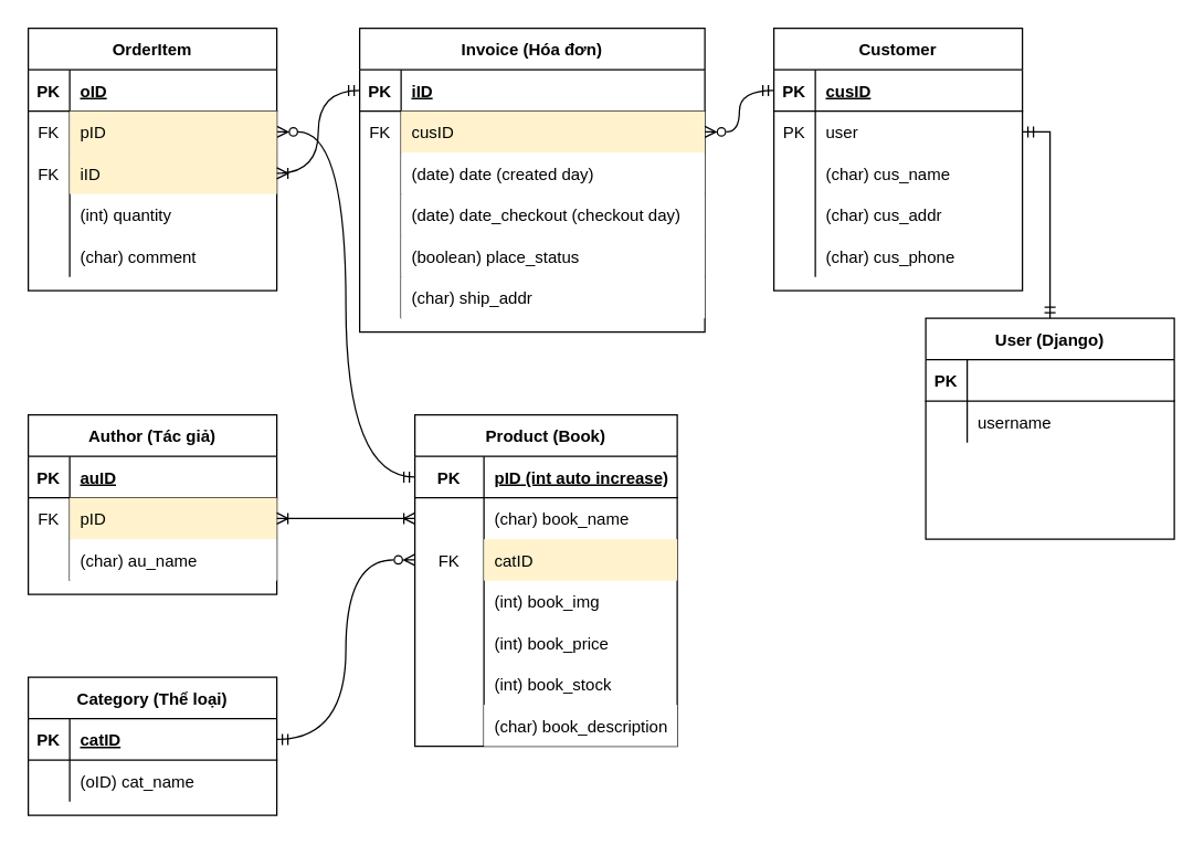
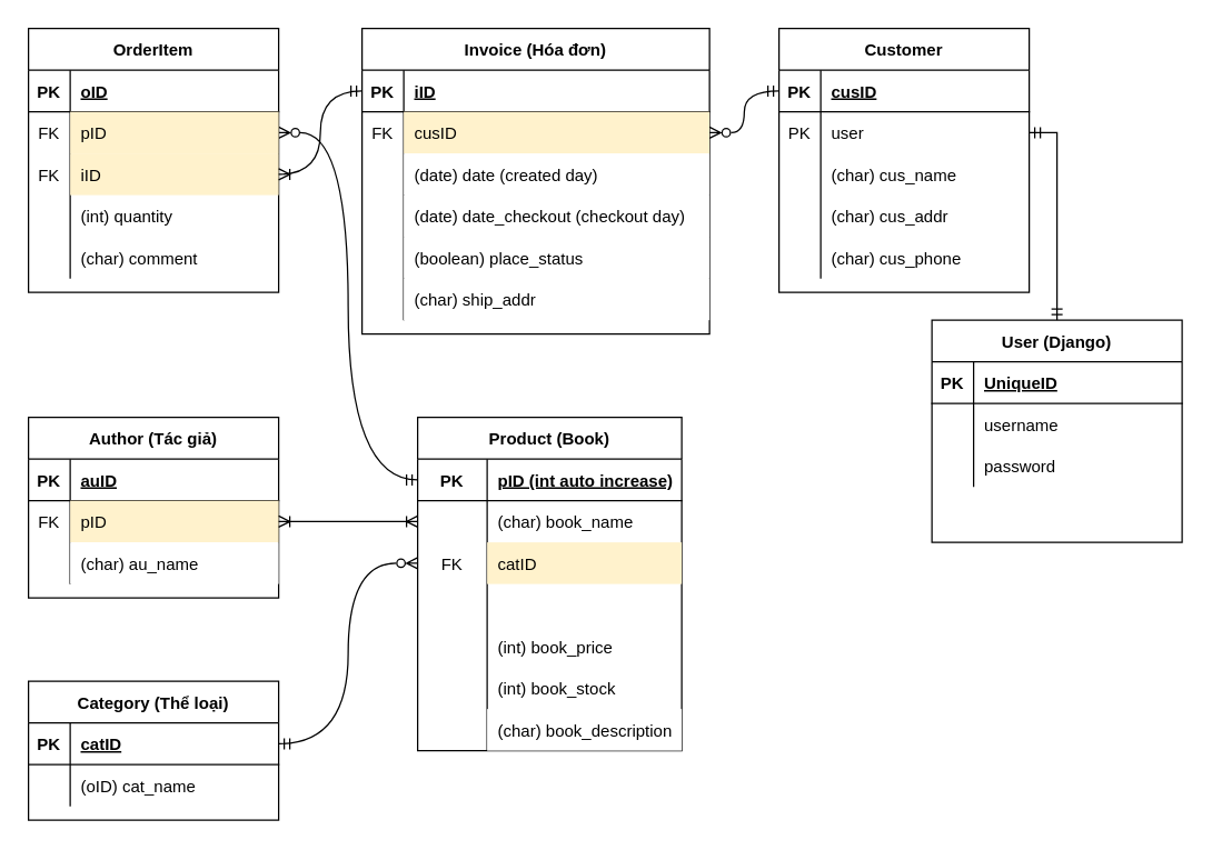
+ <mxCell id="101" value="UniqueID" style="shape=partialRectangle;connectable=0;fillColor=none;top=0;left=0;bottom=0;right=0;align=left;spacingLeft=6;fontStyle=5;overflow=hidden;" parent="99" vertex="1"><mxGeometry x="30" width="150" height="30" as="geometry"><mxRectangle width="150" height="30" as="alternateBounds" /></mxGeometry></mxCell>
+ <mxCell id="107" value="password" style="shape=partialRectangle;connectable=0;fillColor=none;top=0;left=0;bottom=0;right=0;align=left;spacingLeft=6;overflow=hidden;" parent="105" vertex="1"><mxGeometry x="30" width="150" height="30" as="geometry"><mxRectangle width="150" height="30" as="alternateBounds" /></mxGeometry></mxCell>
- <mxCell id="14" value="(int) book_img" style="shape=partialRectangle;connectable=0;fillColor=none;top=0;left=0;bottom=0;right=0;align=left;spacingLeft=6;overflow=hidden;pointerEvents=0;fontFamily=Helvetica;fontSize=12;fontColor=default;strokeColor=default;" parent="12" vertex="1"><mxGeometry x="50" width="140" height="30" as="geometry"><mxRectangle width="140" height="30" as="alternateBounds" /></mxGeometry></mxCell>
